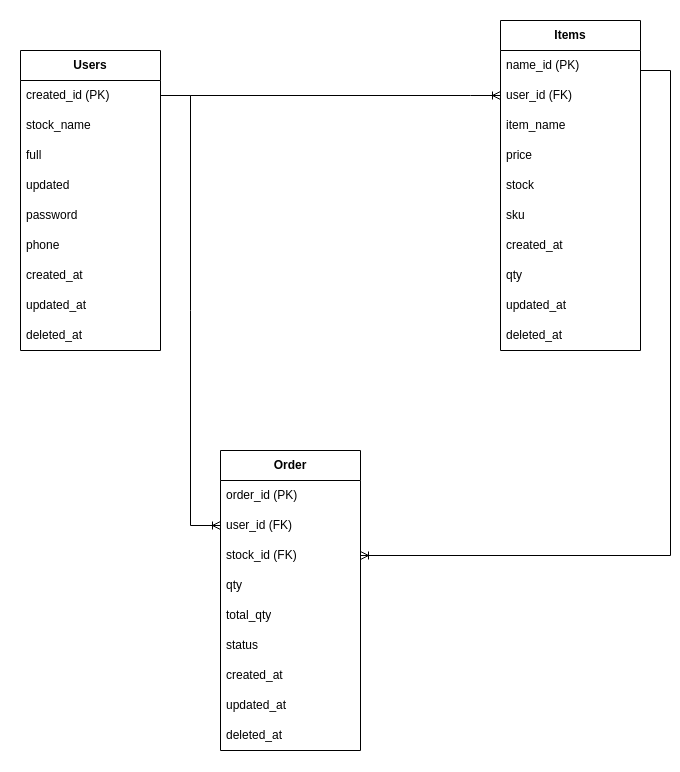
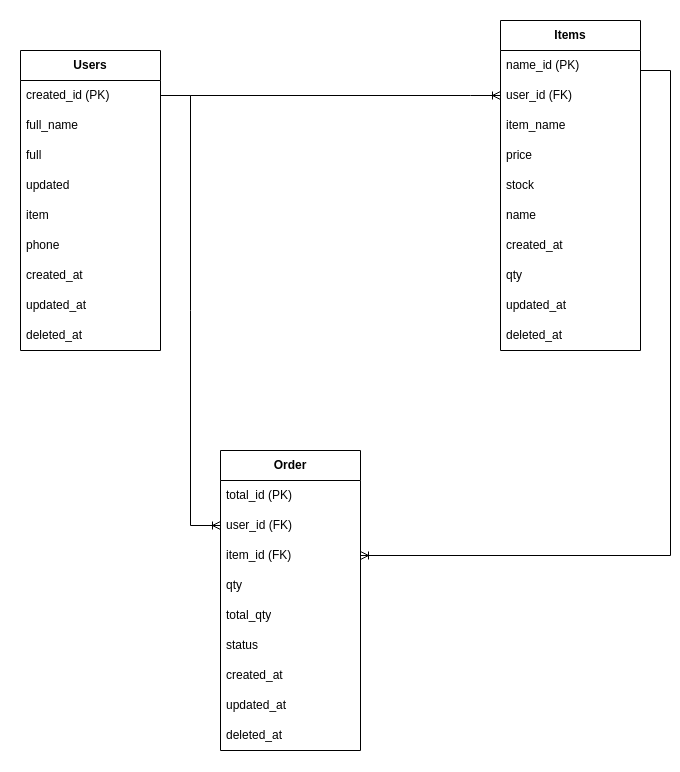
- <mxCell id="4" value="stock_name" style="text;strokeColor=none;fillColor=none;align=left;verticalAlign=middle;spacingLeft=4;spacingRight=4;overflow=hidden;points=[[0,0.5],[1,0.5]];portConstraint=eastwest;rotatable=0;whiteSpace=wrap;html=1;" parent="2" vertex="1"><mxGeometry y="60" width="140" height="30" as="geometry" /></mxCell>
+ <mxCell id="4" value="full_name" style="text;strokeColor=none;fillColor=none;align=left;verticalAlign=middle;spacingLeft=4;spacingRight=4;overflow=hidden;points=[[0,0.5],[1,0.5]];portConstraint=eastwest;rotatable=0;whiteSpace=wrap;html=1;" parent="2" vertex="1"><mxGeometry y="60" width="140" height="30" as="geometry" /></mxCell>
- <mxCell id="7" value="password" style="text;strokeColor=none;fillColor=none;align=left;verticalAlign=middle;spacingLeft=4;spacingRight=4;overflow=hidden;points=[[0,0.5],[1,0.5]];portConstraint=eastwest;rotatable=0;whiteSpace=wrap;html=1;" parent="2" vertex="1"><mxGeometry y="150" width="140" height="30" as="geometry" /></mxCell>
+ <mxCell id="7" value="item" style="text;strokeColor=none;fillColor=none;align=left;verticalAlign=middle;spacingLeft=4;spacingRight=4;overflow=hidden;points=[[0,0.5],[1,0.5]];portConstraint=eastwest;rotatable=0;whiteSpace=wrap;html=1;" parent="2" vertex="1"><mxGeometry y="150" width="140" height="30" as="geometry" /></mxCell>
- <mxCell id="18" value="sku" style="text;strokeColor=none;fillColor=none;align=left;verticalAlign=middle;spacingLeft=4;spacingRight=4;overflow=hidden;points=[[0,0.5],[1,0.5]];portConstraint=eastwest;rotatable=0;whiteSpace=wrap;html=1;" parent="12" vertex="1"><mxGeometry y="180" width="140" height="30" as="geometry" /></mxCell>
+ <mxCell id="18" value="name" style="text;strokeColor=none;fillColor=none;align=left;verticalAlign=middle;spacingLeft=4;spacingRight=4;overflow=hidden;points=[[0,0.5],[1,0.5]];portConstraint=eastwest;rotatable=0;whiteSpace=wrap;html=1;" parent="12" vertex="1"><mxGeometry y="180" width="140" height="30" as="geometry" /></mxCell>
- <mxCell id="25" value="order_id (PK)" style="text;strokeColor=none;fillColor=none;align=left;verticalAlign=middle;spacingLeft=4;spacingRight=4;overflow=hidden;points=[[0,0.5],[1,0.5]];portConstraint=eastwest;rotatable=0;whiteSpace=wrap;html=1;" parent="24" vertex="1"><mxGeometry y="30" width="140" height="30" as="geometry" /></mxCell>
+ <mxCell id="25" value="total_id (PK)" style="text;strokeColor=none;fillColor=none;align=left;verticalAlign=middle;spacingLeft=4;spacingRight=4;overflow=hidden;points=[[0,0.5],[1,0.5]];portConstraint=eastwest;rotatable=0;whiteSpace=wrap;html=1;" parent="24" vertex="1"><mxGeometry y="30" width="140" height="30" as="geometry" /></mxCell>
- <mxCell id="27" value="stock_id (FK)" style="text;strokeColor=none;fillColor=none;align=left;verticalAlign=middle;spacingLeft=4;spacingRight=4;overflow=hidden;points=[[0,0.5],[1,0.5]];portConstraint=eastwest;rotatable=0;whiteSpace=wrap;html=1;" parent="24" vertex="1"><mxGeometry y="90" width="140" height="30" as="geometry" /></mxCell>
+ <mxCell id="27" value="item_id (FK)" style="text;strokeColor=none;fillColor=none;align=left;verticalAlign=middle;spacingLeft=4;spacingRight=4;overflow=hidden;points=[[0,0.5],[1,0.5]];portConstraint=eastwest;rotatable=0;whiteSpace=wrap;html=1;" parent="24" vertex="1"><mxGeometry y="90" width="140" height="30" as="geometry" /></mxCell>
